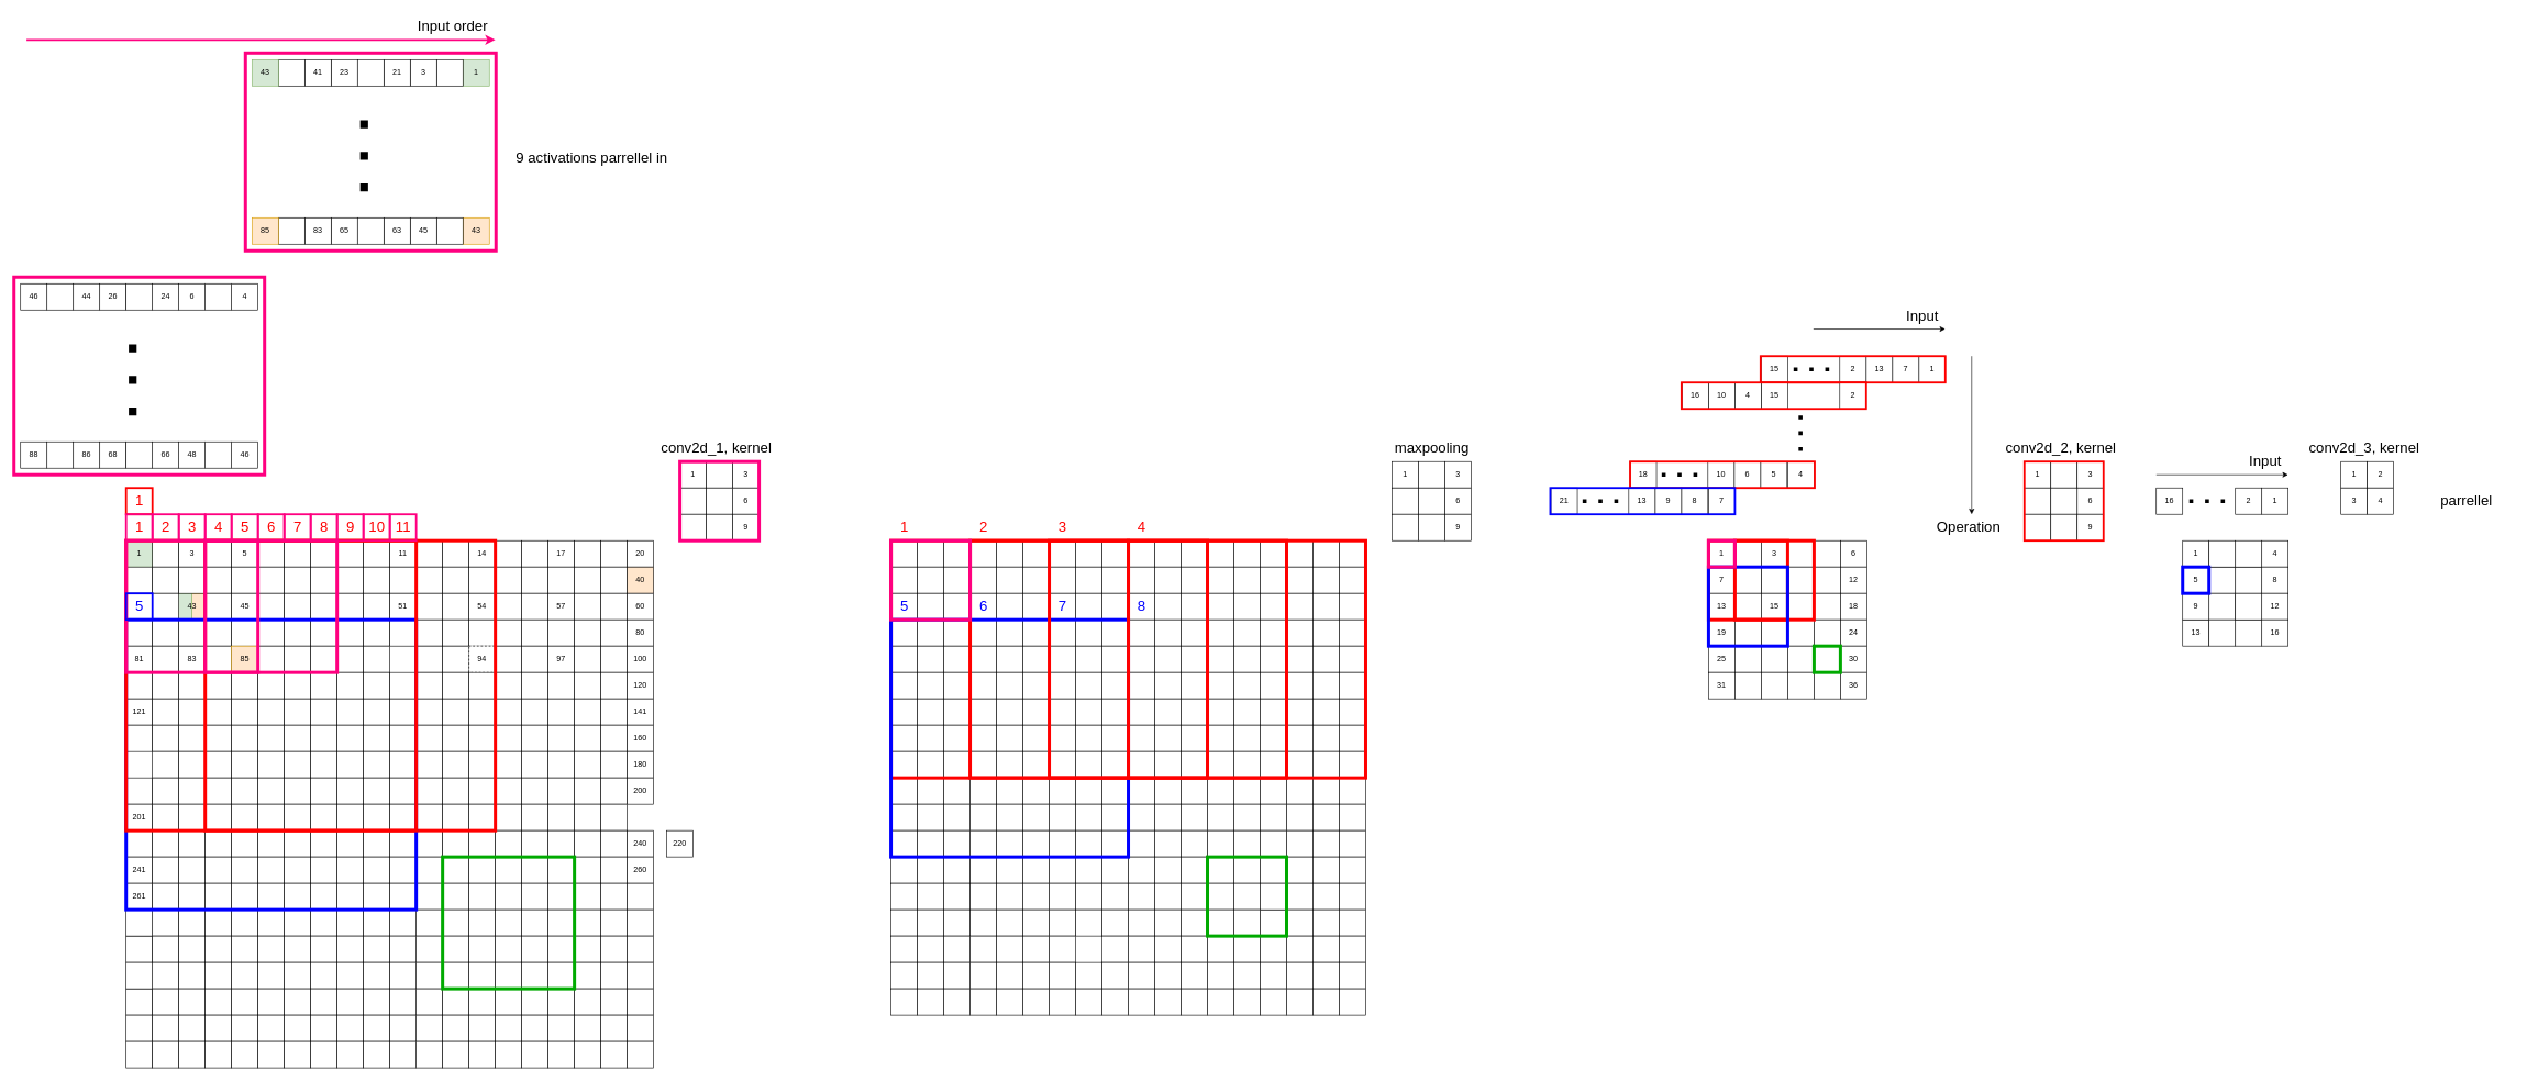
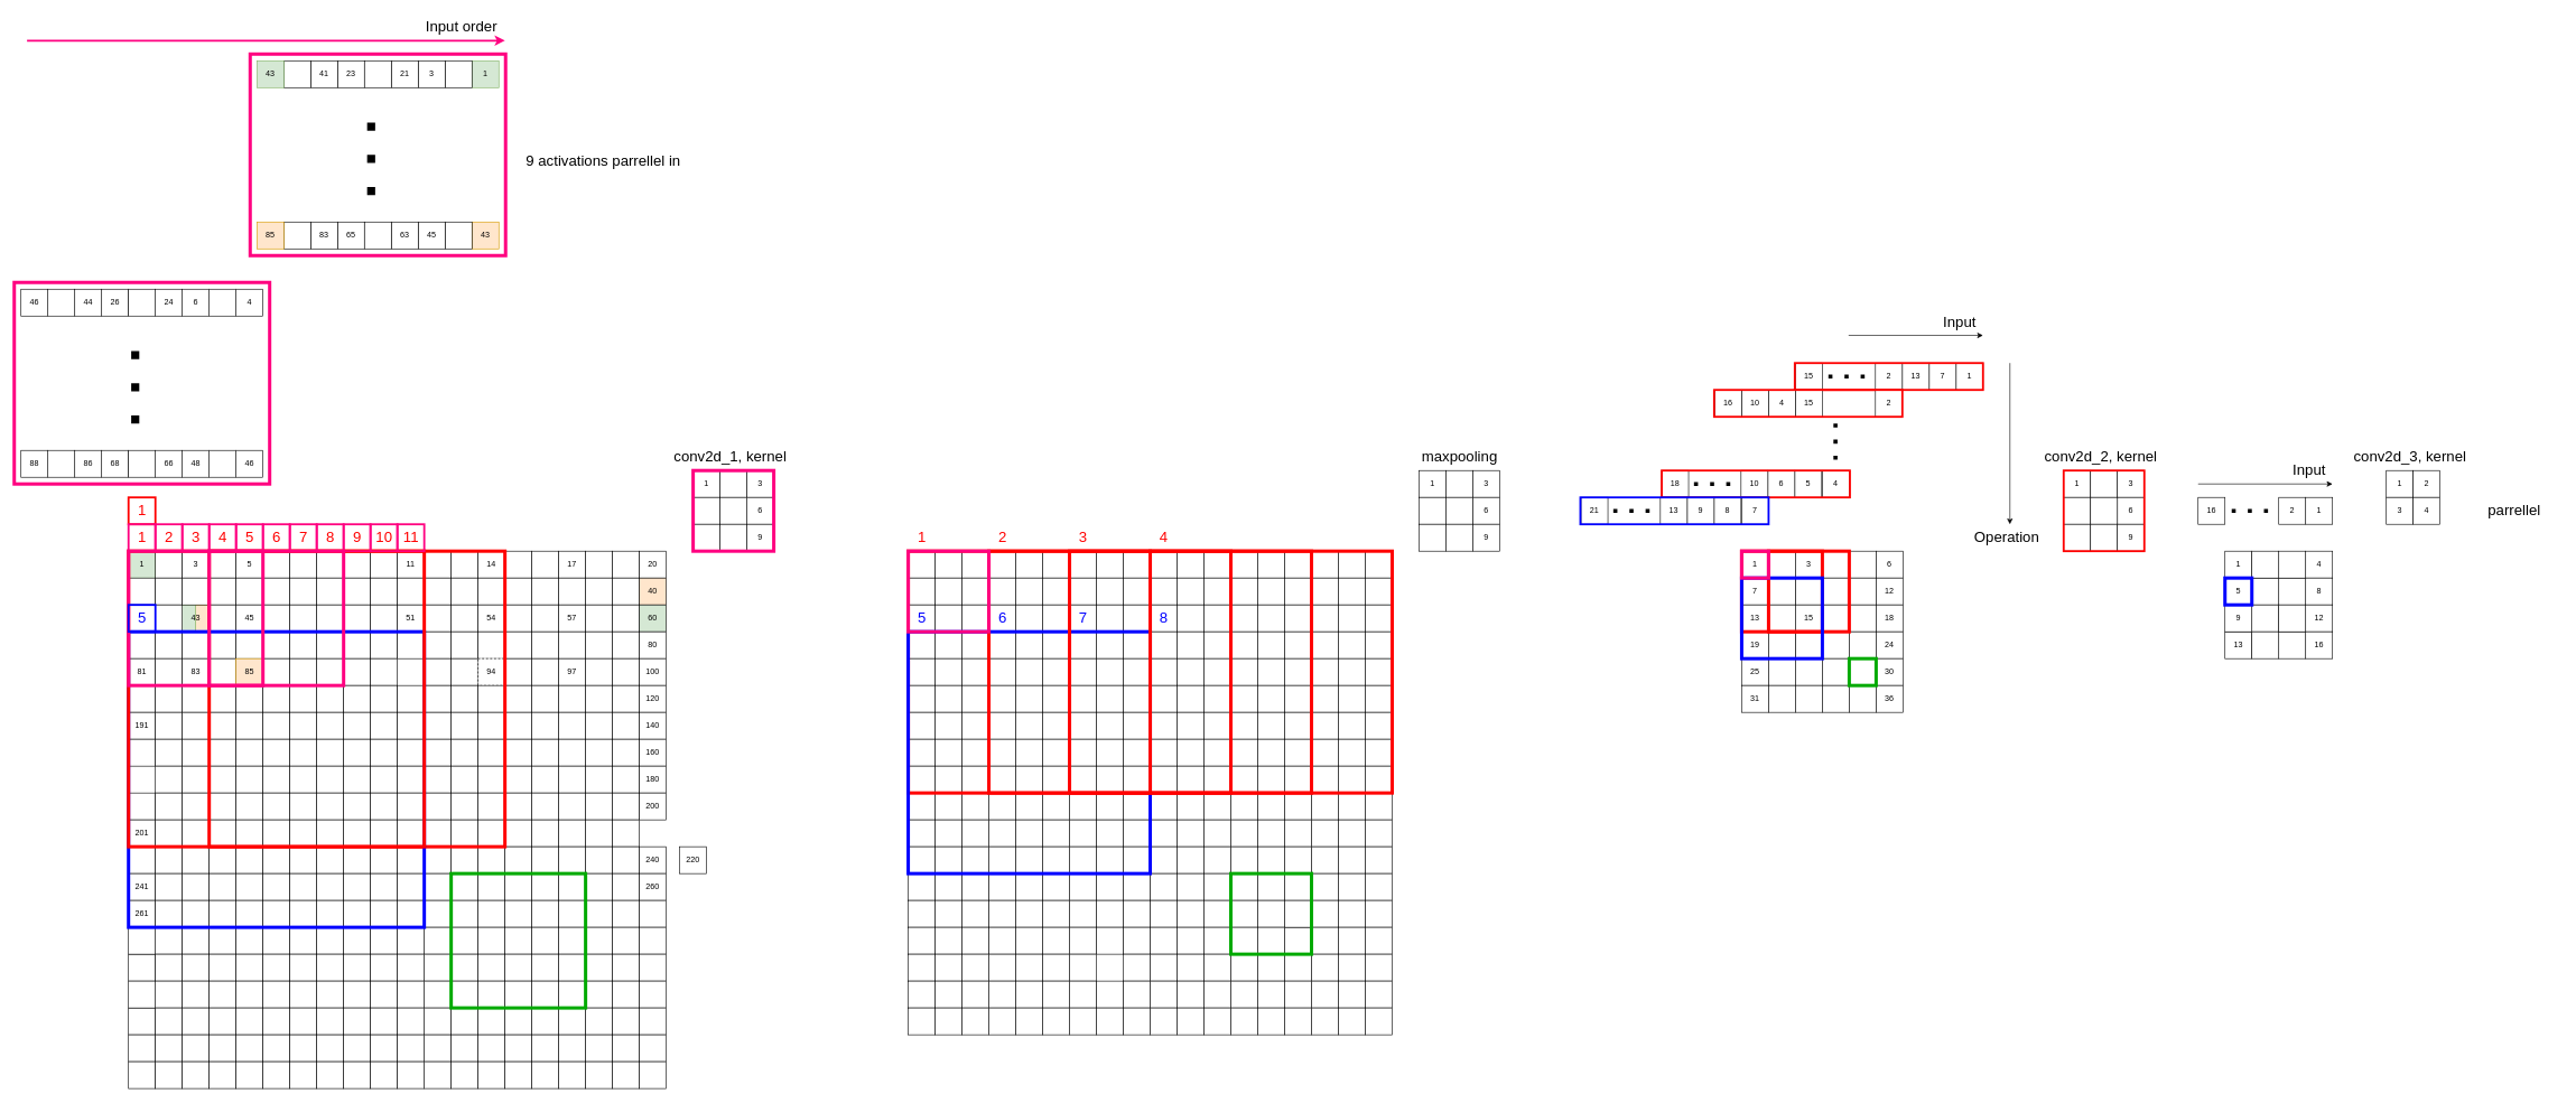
- <mxCell id="104" value="60" style="rounded=0;whiteSpace=wrap;html=1;allowArrows=0;connectable=0;" vertex="1" parent="1"><mxGeometry x="950" y="900" width="40" height="40" as="geometry" /></mxCell>
+ <mxCell id="104" value="60" style="rounded=0;whiteSpace=wrap;html=1;allowArrows=0;connectable=0;fillColor=#d5e8d4;" vertex="1" parent="1"><mxGeometry x="950" y="900" width="40" height="40" as="geometry" /></mxCell>
- <mxCell id="165" value="121" style="rounded=0;whiteSpace=wrap;html=1;allowArrows=0;connectable=0;" vertex="1" parent="1"><mxGeometry x="190" y="1060" width="40" height="40" as="geometry" /></mxCell>
+ <mxCell id="165" value="191" style="rounded=0;whiteSpace=wrap;html=1;allowArrows=0;connectable=0;" vertex="1" parent="1"><mxGeometry x="190" y="1060" width="40" height="40" as="geometry" /></mxCell>
- <mxCell id="183" value="141" style="rounded=0;whiteSpace=wrap;html=1;allowArrows=0;connectable=0;" vertex="1" parent="1"><mxGeometry x="950" y="1060" width="40" height="40" as="geometry" /></mxCell>
+ <mxCell id="183" value="140" style="rounded=0;whiteSpace=wrap;html=1;allowArrows=0;connectable=0;" vertex="1" parent="1"><mxGeometry x="950" y="1060" width="40" height="40" as="geometry" /></mxCell>
